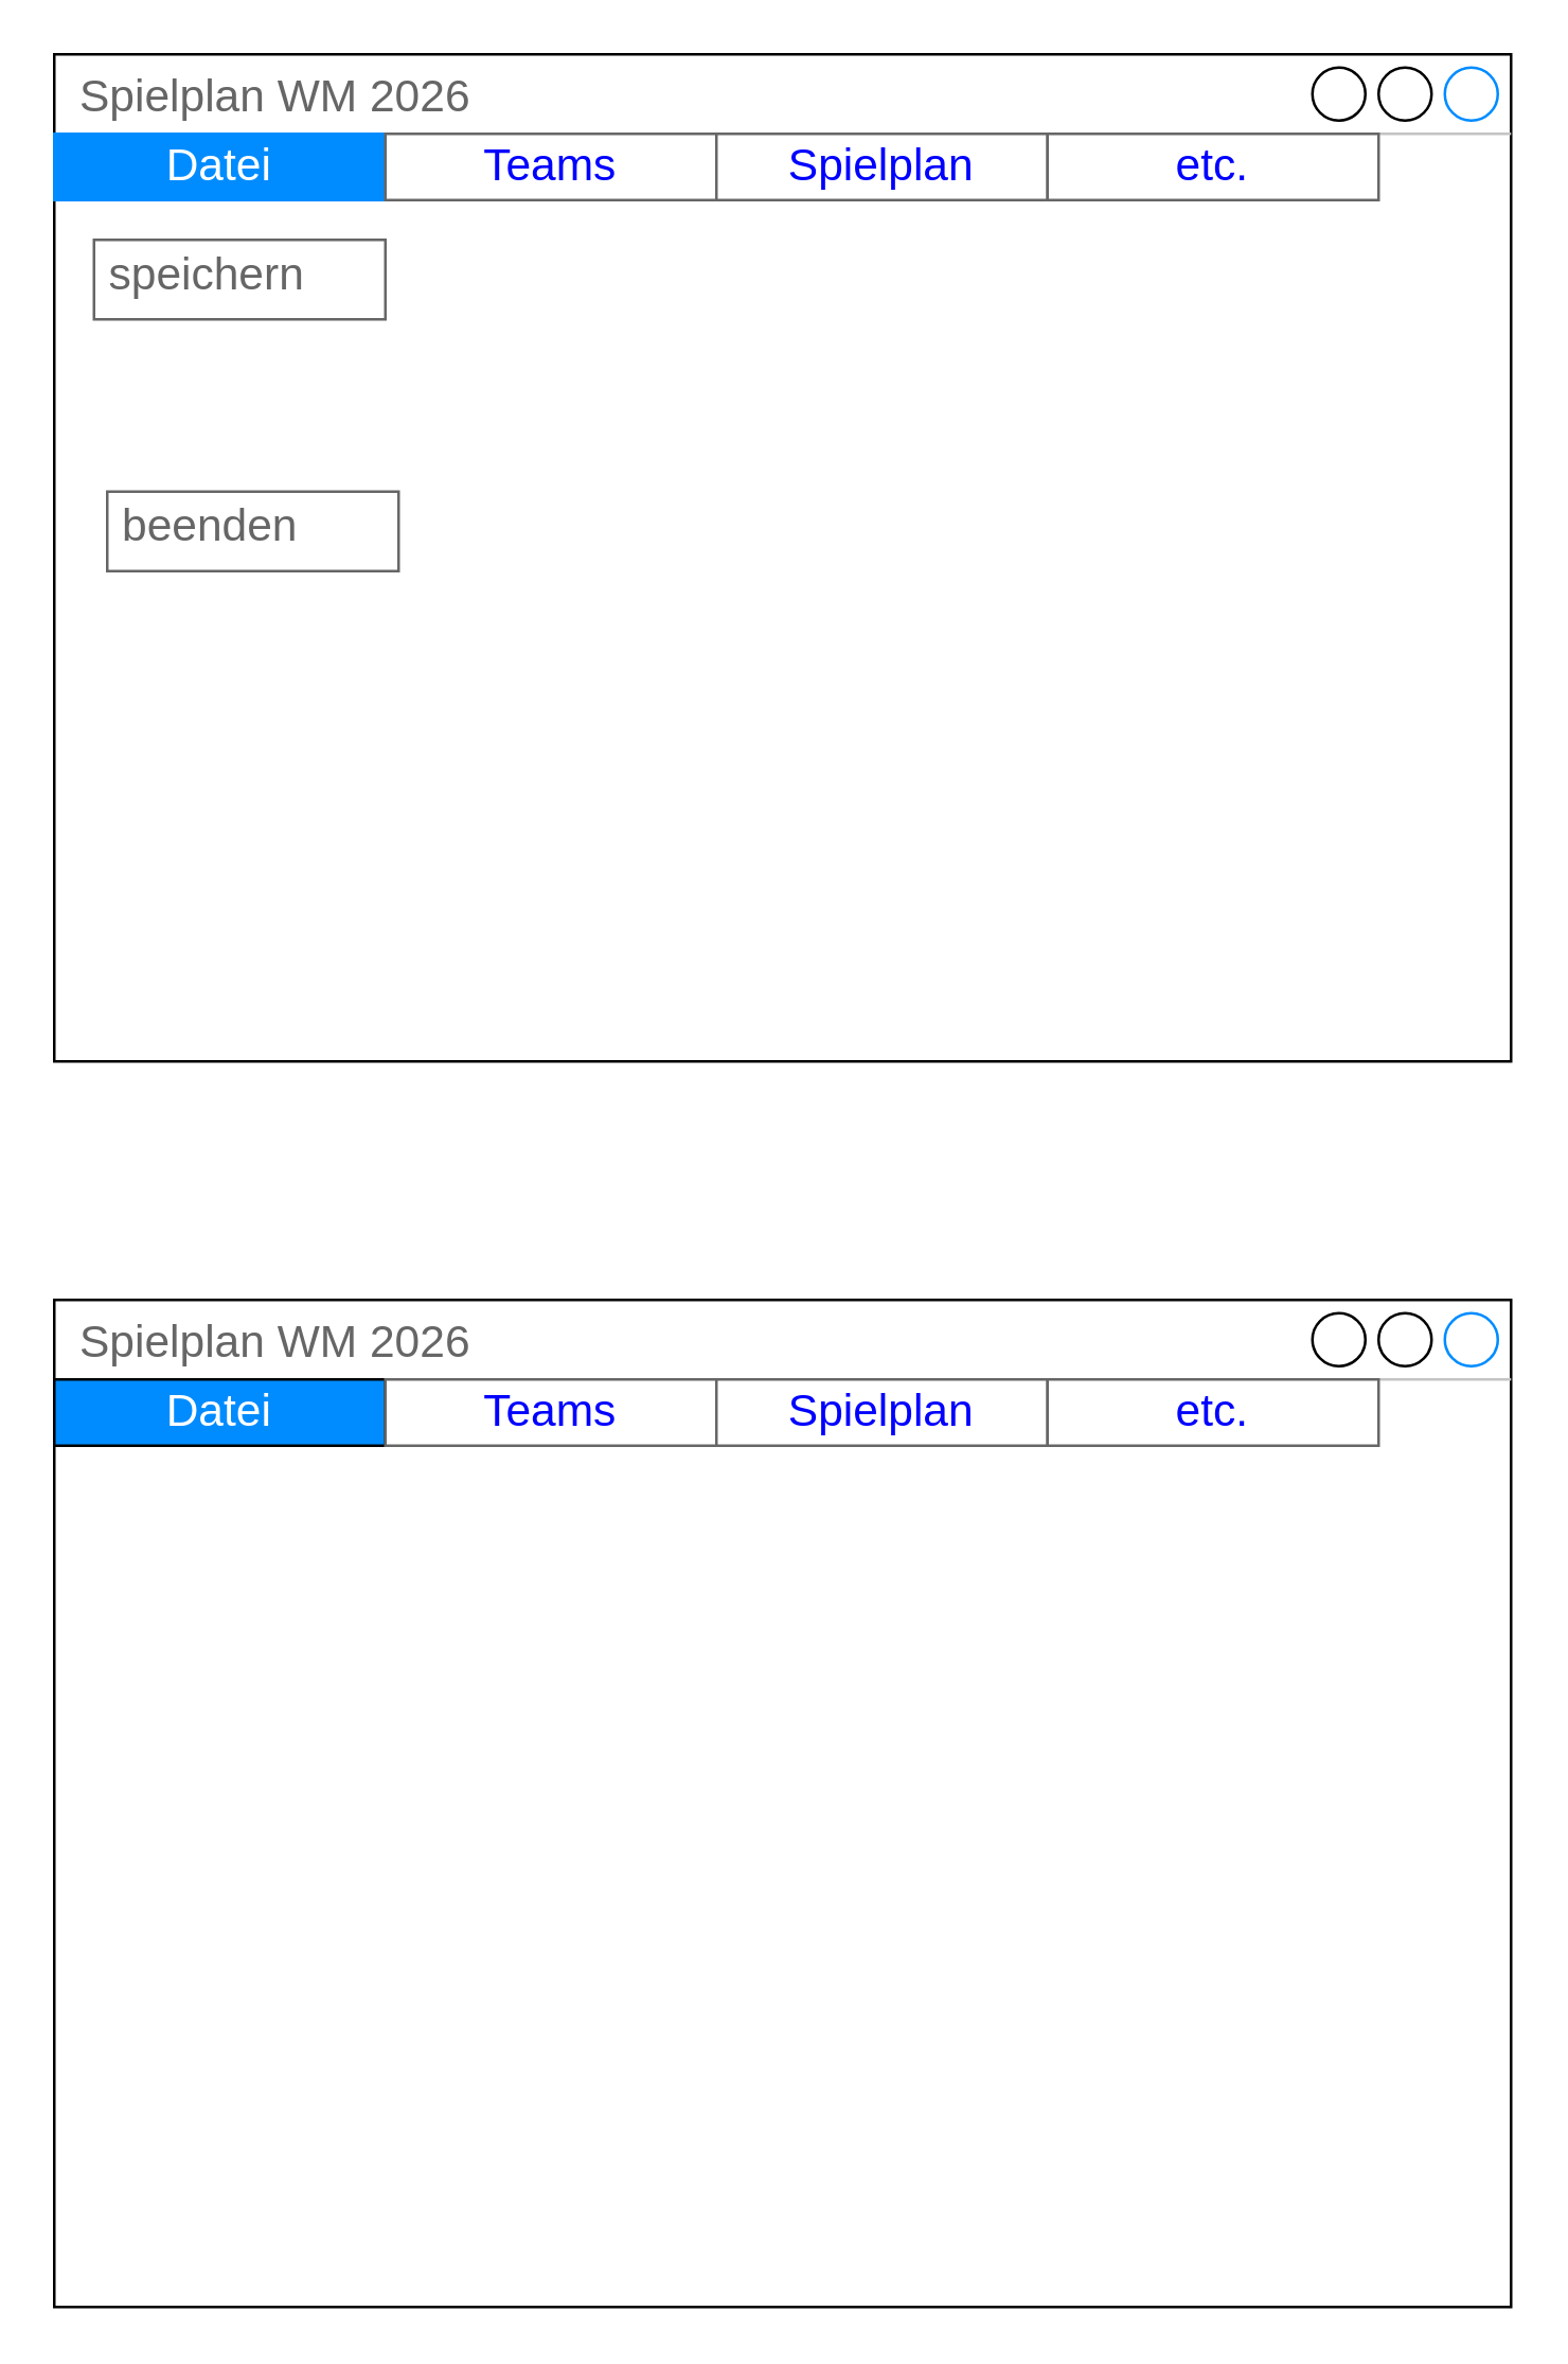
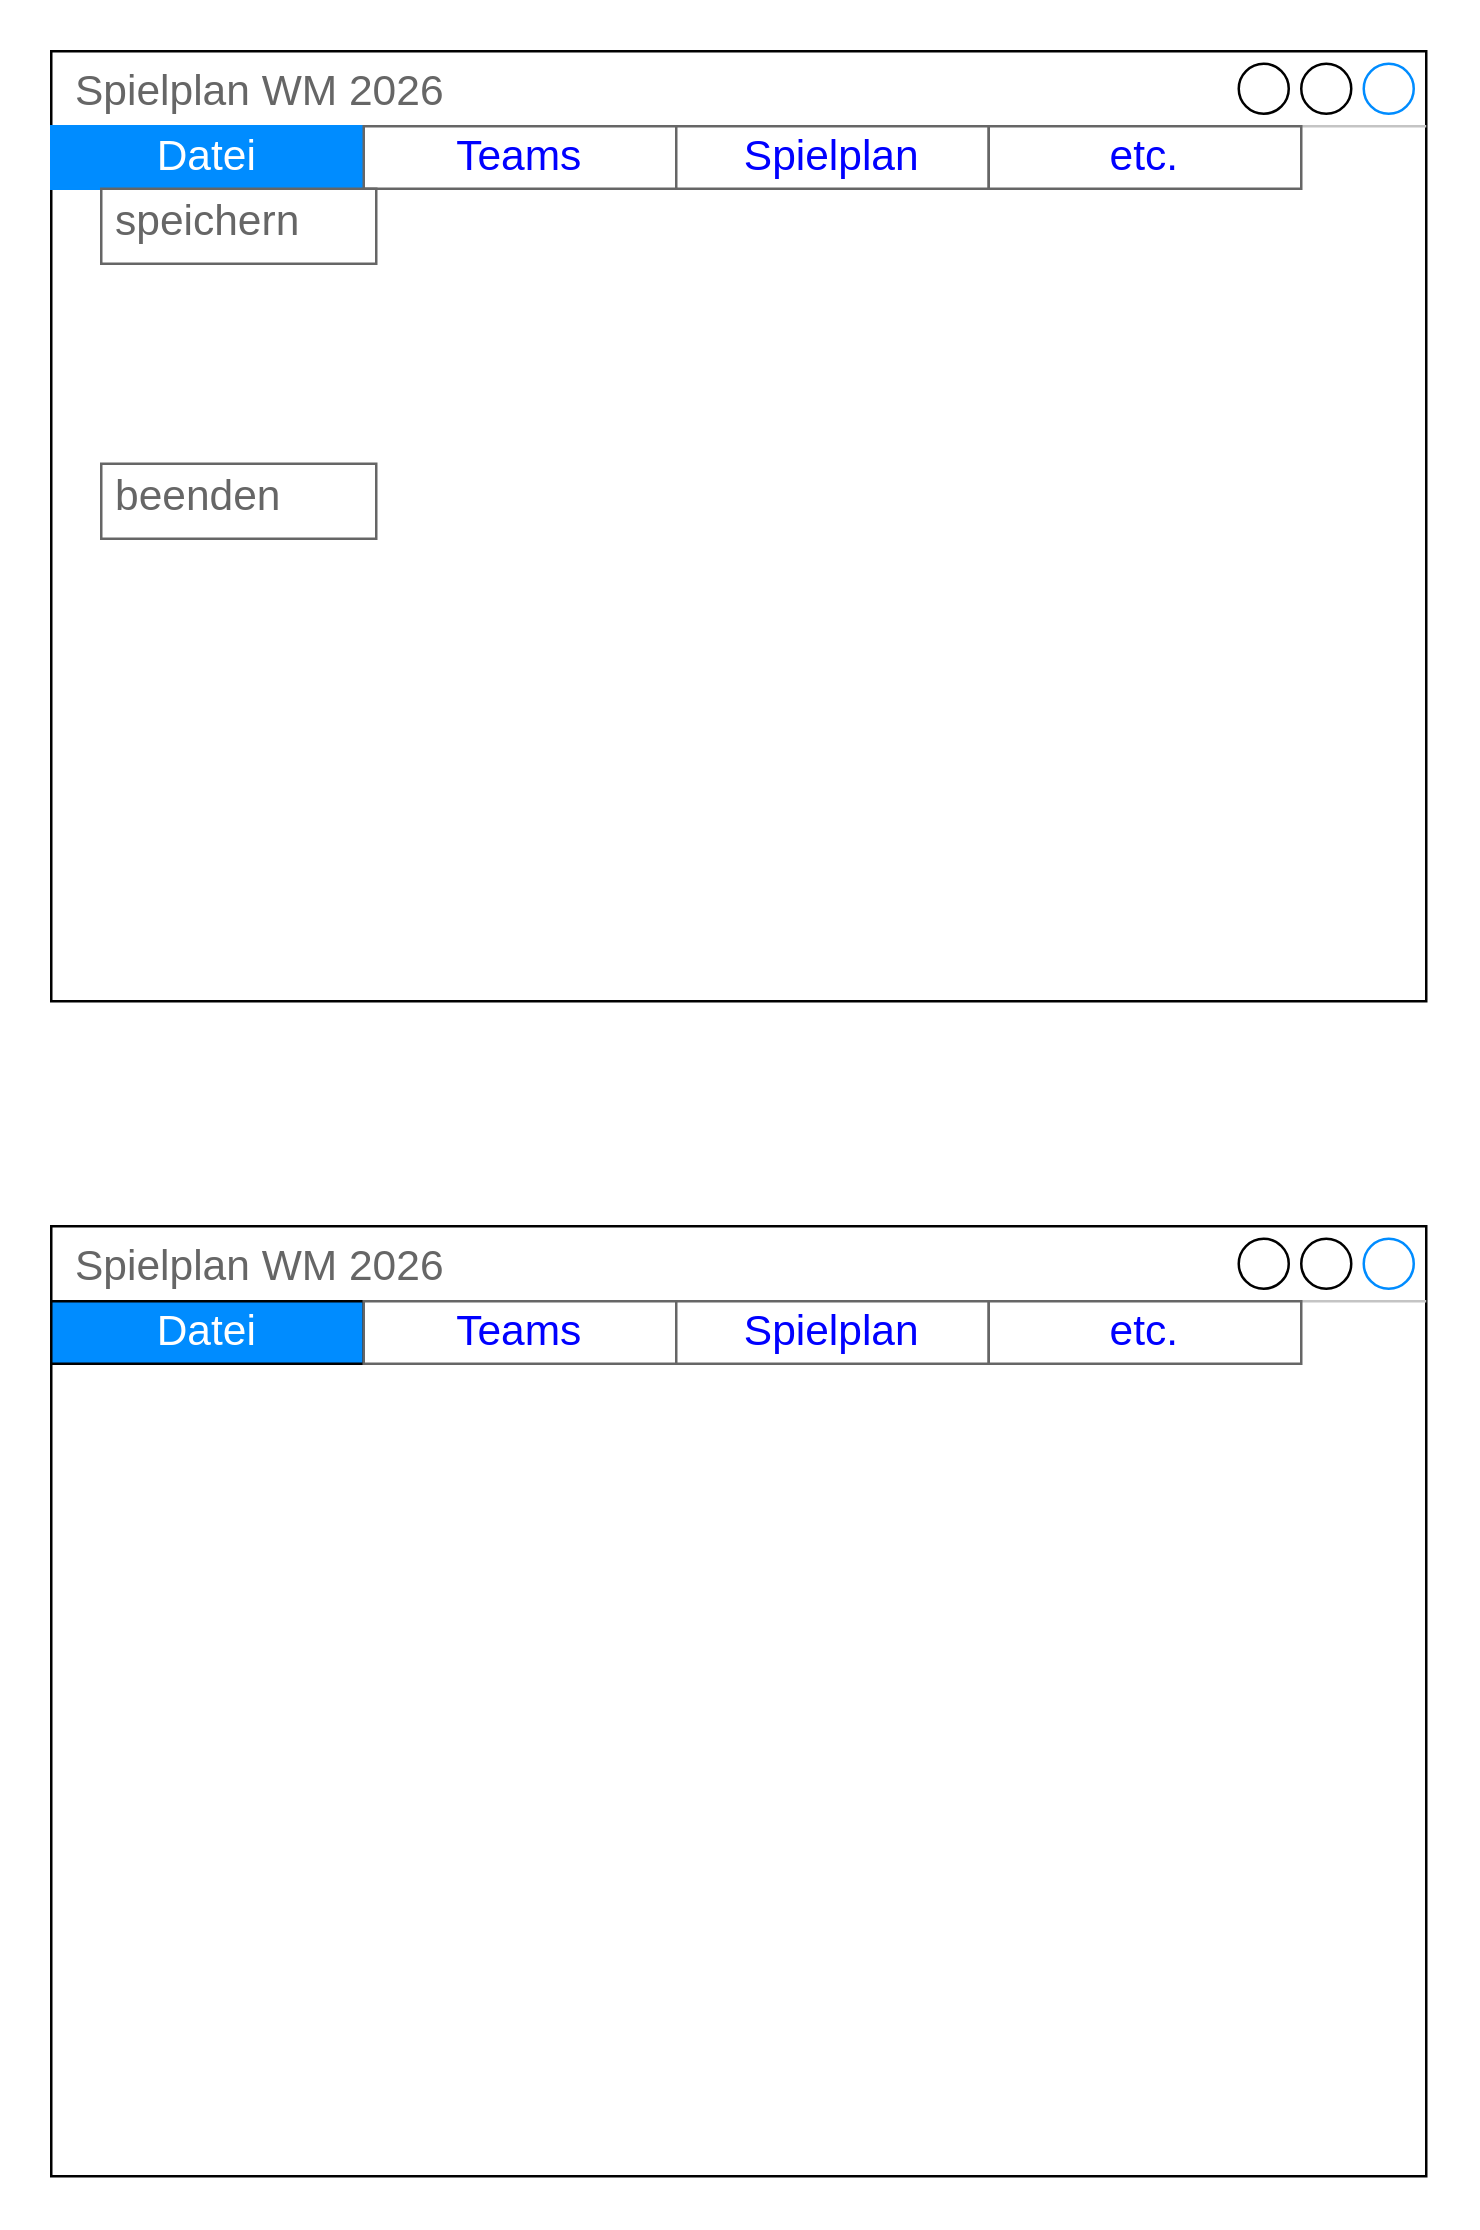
- <mxCell id="8" value="speichern" style="strokeWidth=1;shadow=0;dashed=0;align=center;html=1;shape=mxgraph.mockup.text.textBox;fontColor=#666666;align=left;fontSize=17;spacingLeft=4;spacingTop=-3;whiteSpace=wrap;strokeColor=#666666;mainText=" vertex="1" parent="1"><mxGeometry x="35" y="90" width="110" height="30" as="geometry" /></mxCell>
+ <mxCell id="8" value="speichern" style="strokeWidth=1;shadow=0;dashed=0;align=center;html=1;shape=mxgraph.mockup.text.textBox;fontColor=#666666;align=left;fontSize=17;spacingLeft=4;spacingTop=-3;whiteSpace=wrap;strokeColor=#666666;mainText=" vertex="1" parent="1"><mxGeometry x="40" y="75" width="110" height="30" as="geometry" /></mxCell>
